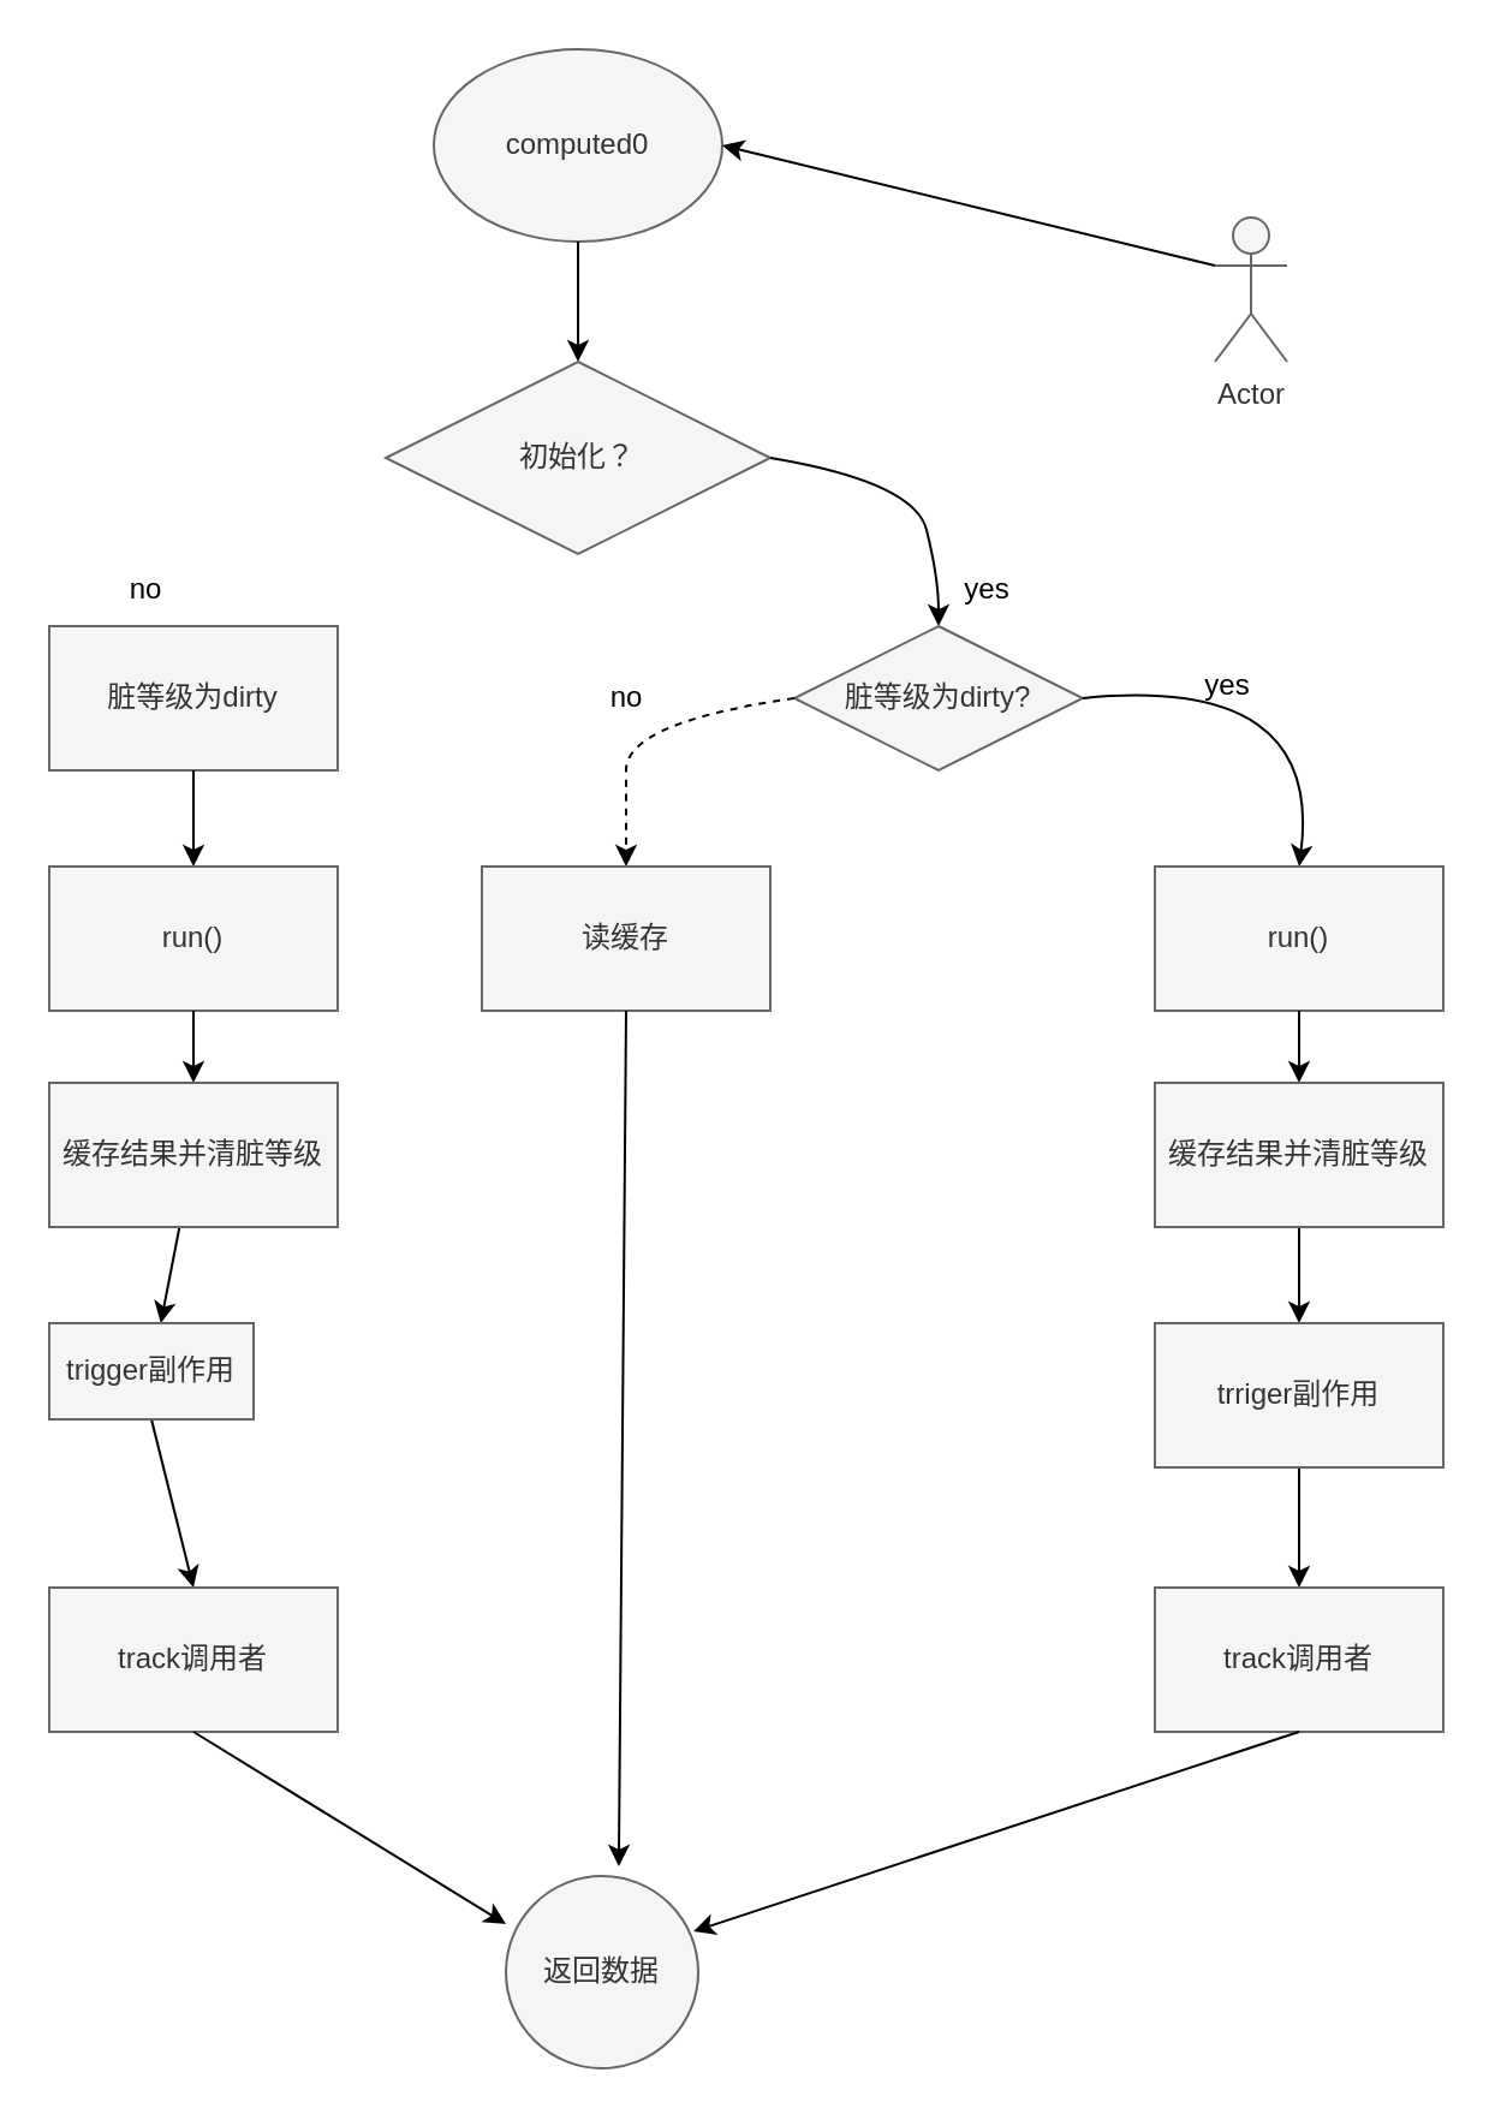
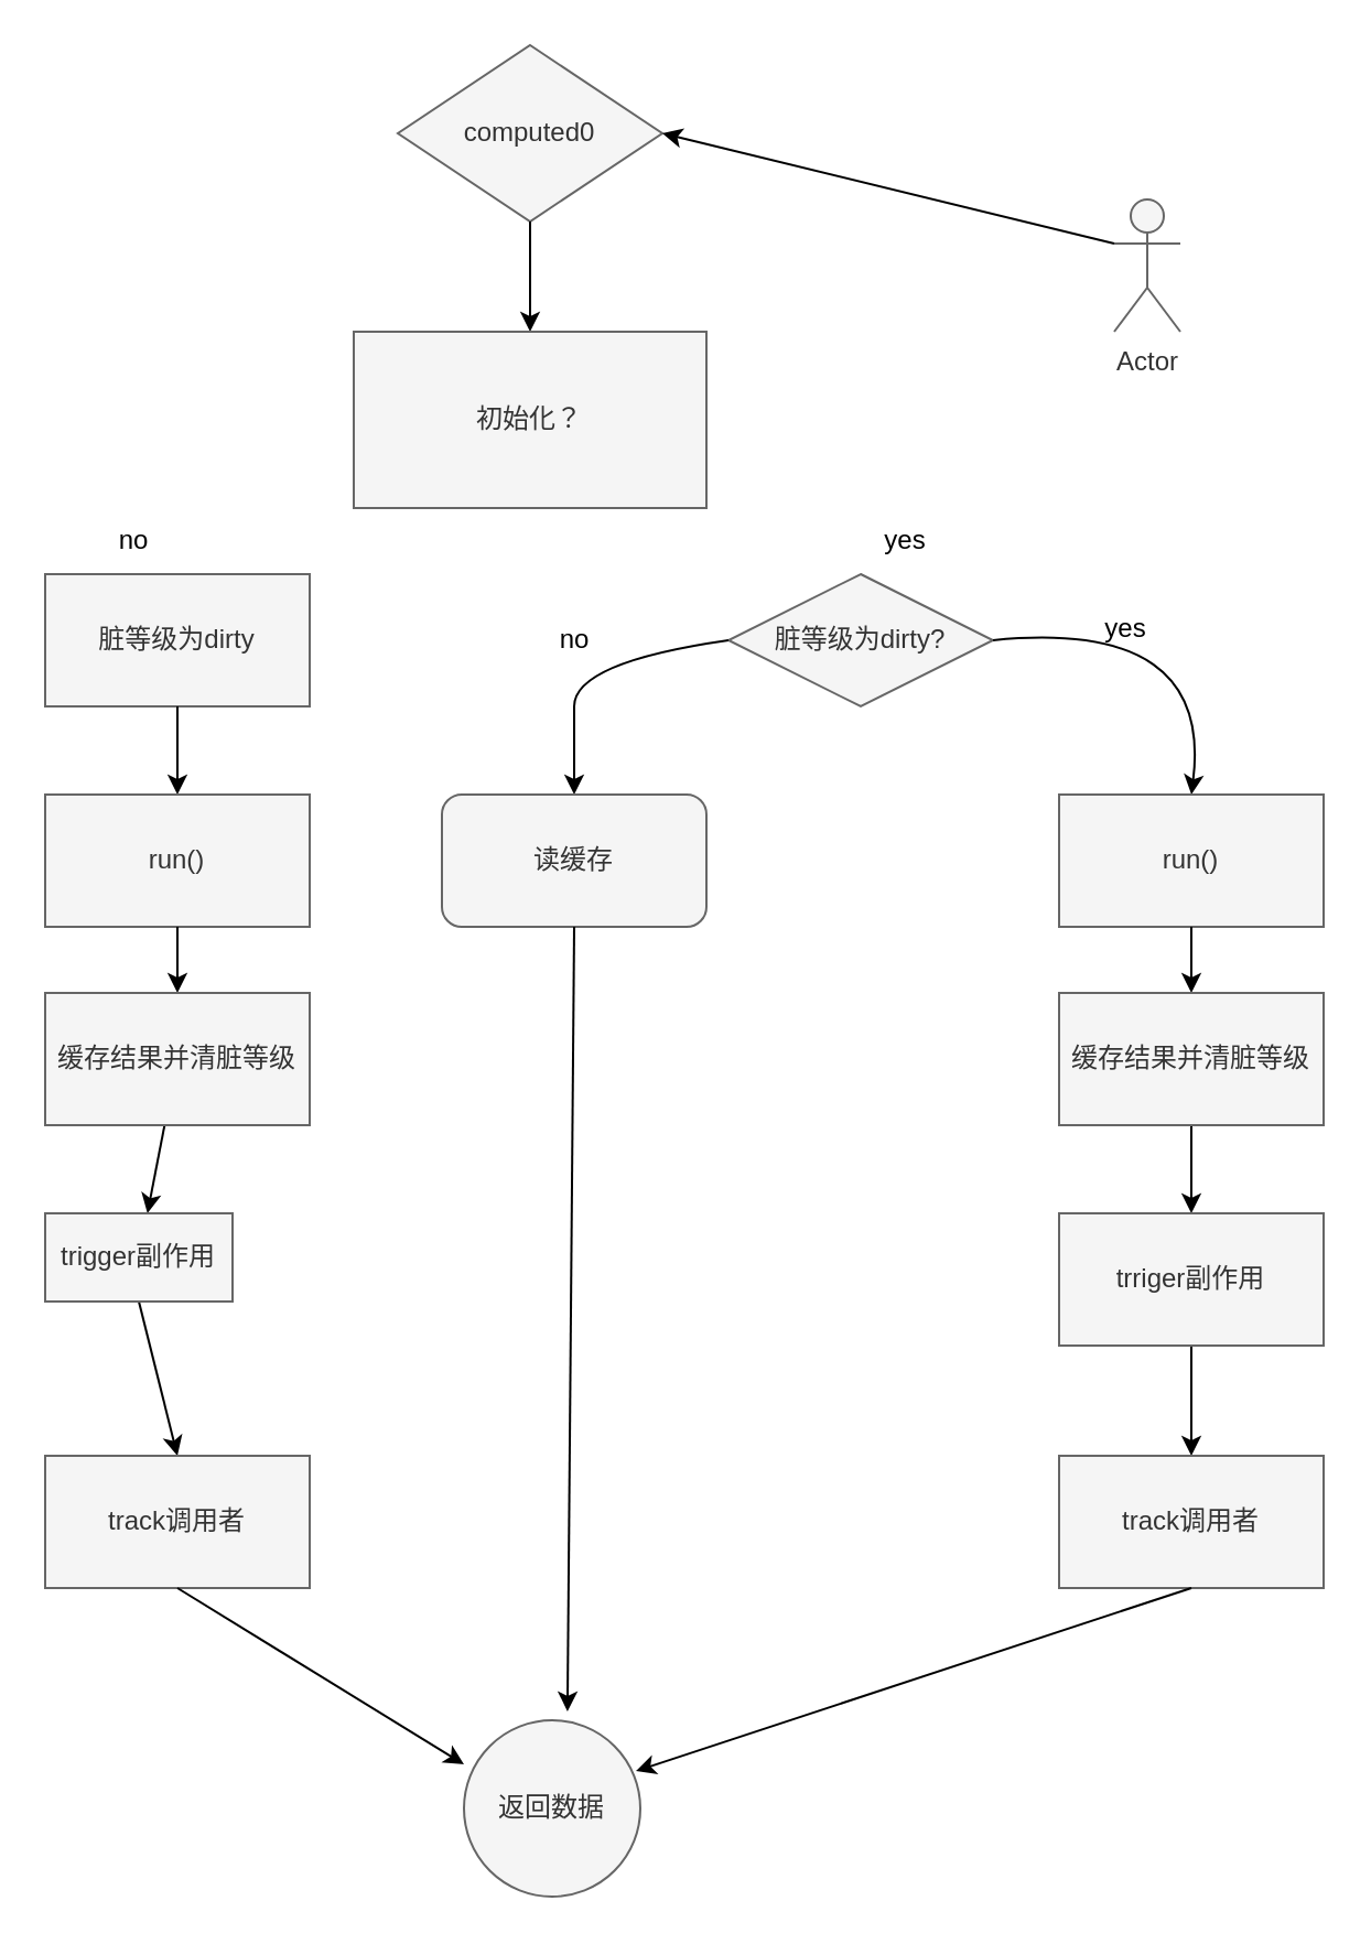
- <mxCell id="2" value="computed0" style="ellipse;whiteSpace=wrap;html=1;fillColor=#f5f5f5;fontColor=#333333;strokeColor=#666666;" vertex="1" parent="1"><mxGeometry x="180" y="20" width="120" height="80" as="geometry" /></mxCell>
+ <mxCell id="2" value="computed0" style="rhombus;whiteSpace=wrap;html=1;fillColor=#f5f5f5;fontColor=#333333;strokeColor=#666666;" vertex="1" parent="1"><mxGeometry x="180" y="20" width="120" height="80" as="geometry" /></mxCell>
- <mxCell id="6" value="初始化？" style="rhombus;whiteSpace=wrap;html=1;fontColor=#333333;fillColor=#f5f5f5;strokeColor=#666666;" vertex="1" parent="1"><mxGeometry x="160" y="150" width="160" height="80" as="geometry" /></mxCell>
+ <mxCell id="6" value="初始化？" style="whiteSpace=wrap;html=1;fontColor=#333333;fillColor=#f5f5f5;strokeColor=#666666;rounded=0;" vertex="1" parent="1"><mxGeometry x="160" y="150" width="160" height="80" as="geometry" /></mxCell>
- <mxCell id="9" value="" style="curved=1;endArrow=classic;html=1;strokeColor=#000000;fontColor=#000000;exitX=1;exitY=0.5;exitDx=0;exitDy=0;entryX=0.5;entryY=0;entryDx=0;entryDy=0;" edge="1" parent="1" source="6" target="20"><mxGeometry width="50" height="50" relative="1" as="geometry"><mxPoint x="450" y="190" as="sourcePoint" /><mxPoint x="390" y="260" as="targetPoint" /><Array as="points"><mxPoint x="380" y="200" /><mxPoint x="390" y="240" /></Array></mxGeometry></mxCell>
- <mxCell id="21" value="" style="curved=1;endArrow=classic;html=1;strokeColor=#000000;fontColor=#000000;exitX=0;exitY=0.5;exitDx=0;exitDy=0;entryX=0.5;entryY=0;entryDx=0;entryDy=0;dashed=1;" edge="1" parent="1" source="20" target="23"><mxGeometry width="50" height="50" relative="1" as="geometry"><mxPoint x="330" y="290" as="sourcePoint" /><mxPoint x="260" y="360" as="targetPoint" /><Array as="points"><mxPoint x="260" y="300" /><mxPoint x="260" y="340" /></Array></mxGeometry></mxCell>
+ <mxCell id="21" value="" style="curved=1;endArrow=classic;html=1;strokeColor=#000000;fontColor=#000000;exitX=0;exitY=0.5;exitDx=0;exitDy=0;entryX=0.5;entryY=0;entryDx=0;entryDy=0;" edge="1" parent="1" source="20" target="23"><mxGeometry width="50" height="50" relative="1" as="geometry"><mxPoint x="330" y="290" as="sourcePoint" /><mxPoint x="260" y="360" as="targetPoint" /><Array as="points"><mxPoint x="260" y="300" /><mxPoint x="260" y="340" /></Array></mxGeometry></mxCell>
- <mxCell id="23" value="读缓存" style="rounded=0;whiteSpace=wrap;html=1;fontColor=#333333;fillColor=#f5f5f5;strokeColor=#666666;" vertex="1" parent="1"><mxGeometry x="200" y="360" width="120" height="60" as="geometry" /></mxCell>
+ <mxCell id="23" value="读缓存" style="whiteSpace=wrap;html=1;fontColor=#333333;fillColor=#f5f5f5;strokeColor=#666666;rounded=1;" vertex="1" parent="1"><mxGeometry x="200" y="360" width="120" height="60" as="geometry" /></mxCell>
